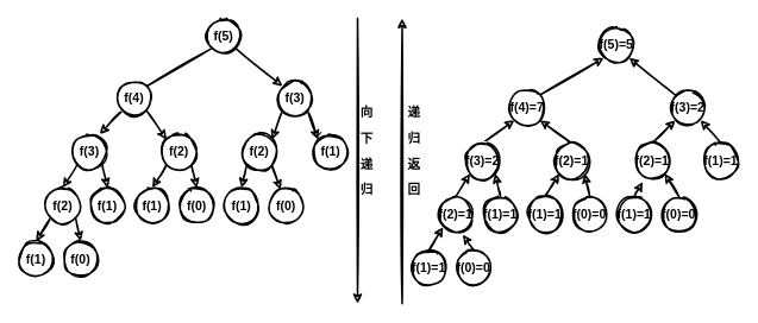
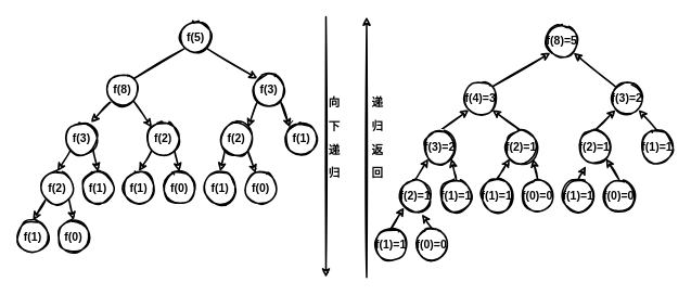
- <mxCell id="4" value="&lt;b&gt;&lt;font style=&quot;font-size: 14px&quot;&gt;f(5)&lt;/font&gt;&lt;/b&gt;" style="ellipse;whiteSpace=wrap;html=1;aspect=fixed;sketch=1;strokeWidth=2;" parent="1" vertex="1"><mxGeometry x="230" y="20" width="40" height="40" as="geometry" /></mxCell>
+ <mxCell id="4" value="&lt;b&gt;&lt;font style=&quot;font-size: 14px&quot;&gt;f(5)&lt;/font&gt;&lt;/b&gt;" style="ellipse;whiteSpace=wrap;html=1;aspect=fixed;sketch=1;strokeWidth=2;" parent="1" vertex="1"><mxGeometry x="220" y="25" width="40" height="40" as="geometry" /></mxCell>
- <mxCell id="33" value="&lt;b&gt;&lt;font style=&quot;font-size: 14px&quot;&gt;f(5)=5&lt;/font&gt;&lt;/b&gt;" style="ellipse;whiteSpace=wrap;html=1;aspect=fixed;sketch=1;strokeWidth=2;" parent="1" vertex="1"><mxGeometry x="670" y="30" width="40" height="40" as="geometry" /></mxCell>
+ <mxCell id="33" value="&lt;b&gt;&lt;font style=&quot;font-size: 14px&quot;&gt;f(8)=5&lt;/font&gt;&lt;/b&gt;" style="ellipse;whiteSpace=wrap;html=1;aspect=fixed;sketch=1;strokeWidth=2;" parent="1" vertex="1"><mxGeometry x="670" y="30" width="40" height="40" as="geometry" /></mxCell>
- <mxCell id="7" value="&lt;b&gt;&lt;font style=&quot;font-size: 14px&quot;&gt;f(4)&lt;/font&gt;&lt;/b&gt;" style="ellipse;whiteSpace=wrap;html=1;aspect=fixed;sketch=1;strokeWidth=2;" parent="1" vertex="1"><mxGeometry x="130" y="90" width="40" height="40" as="geometry" /></mxCell>
+ <mxCell id="7" value="&lt;b&gt;&lt;font style=&quot;font-size: 14px&quot;&gt;f(8)&lt;/font&gt;&lt;/b&gt;" style="ellipse;whiteSpace=wrap;html=1;aspect=fixed;sketch=1;strokeWidth=2;" parent="1" vertex="1"><mxGeometry x="130" y="90" width="40" height="40" as="geometry" /></mxCell>
- <mxCell id="35" value="&lt;b&gt;&lt;font style=&quot;font-size: 14px&quot;&gt;f(4)=7&lt;/font&gt;&lt;/b&gt;" style="ellipse;whiteSpace=wrap;html=1;aspect=fixed;sketch=1;strokeWidth=2;" parent="1" vertex="1"><mxGeometry x="570" y="100" width="40" height="40" as="geometry" /></mxCell>
+ <mxCell id="35" value="&lt;b&gt;&lt;font style=&quot;font-size: 14px&quot;&gt;f(4)=3&lt;/font&gt;&lt;/b&gt;" style="ellipse;whiteSpace=wrap;html=1;aspect=fixed;sketch=1;strokeWidth=2;" parent="1" vertex="1"><mxGeometry x="570" y="100" width="40" height="40" as="geometry" /></mxCell>
